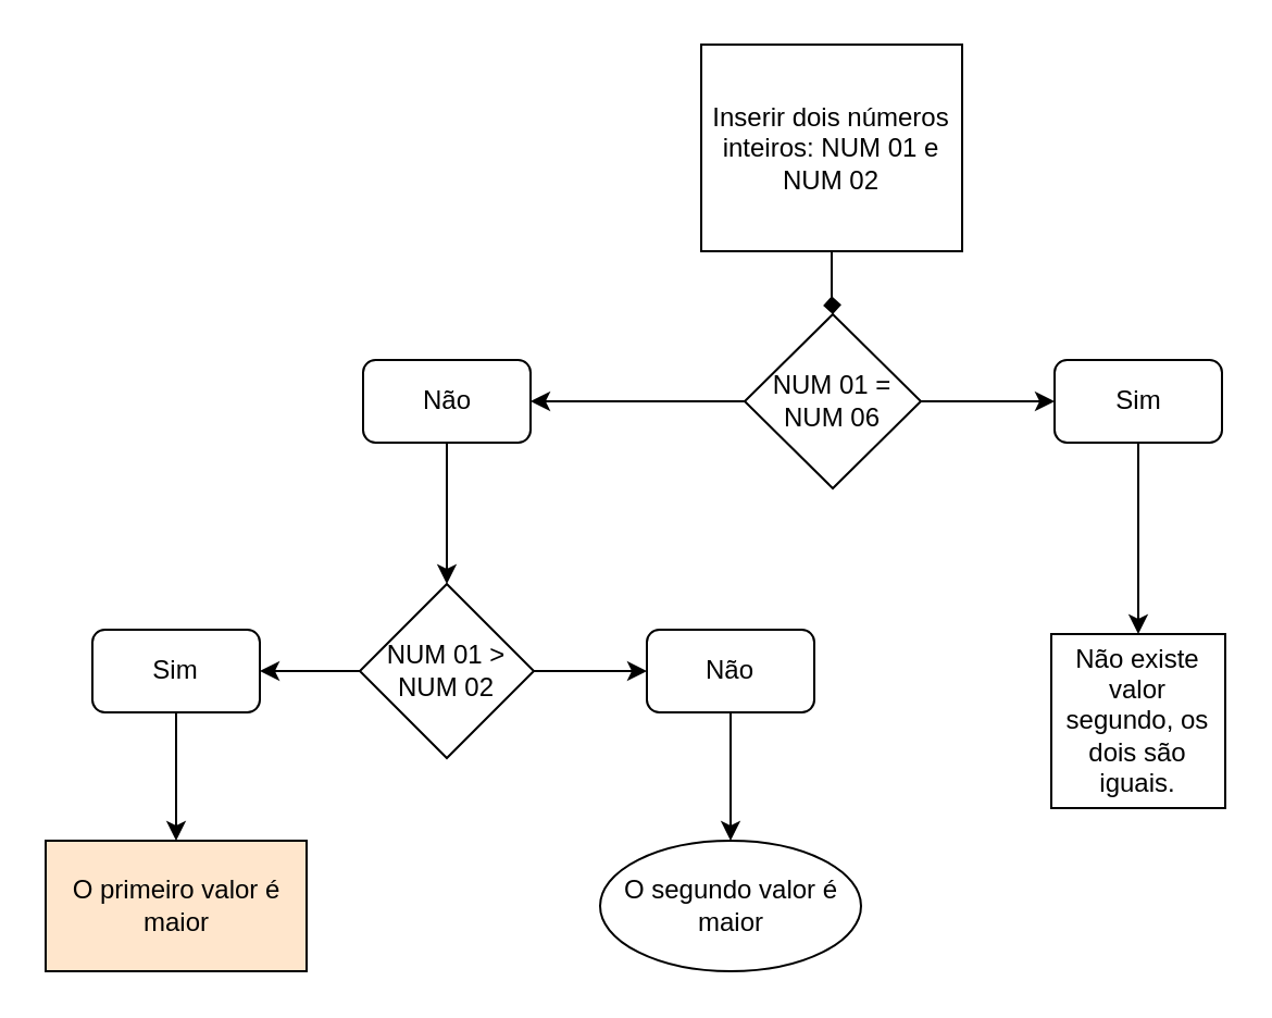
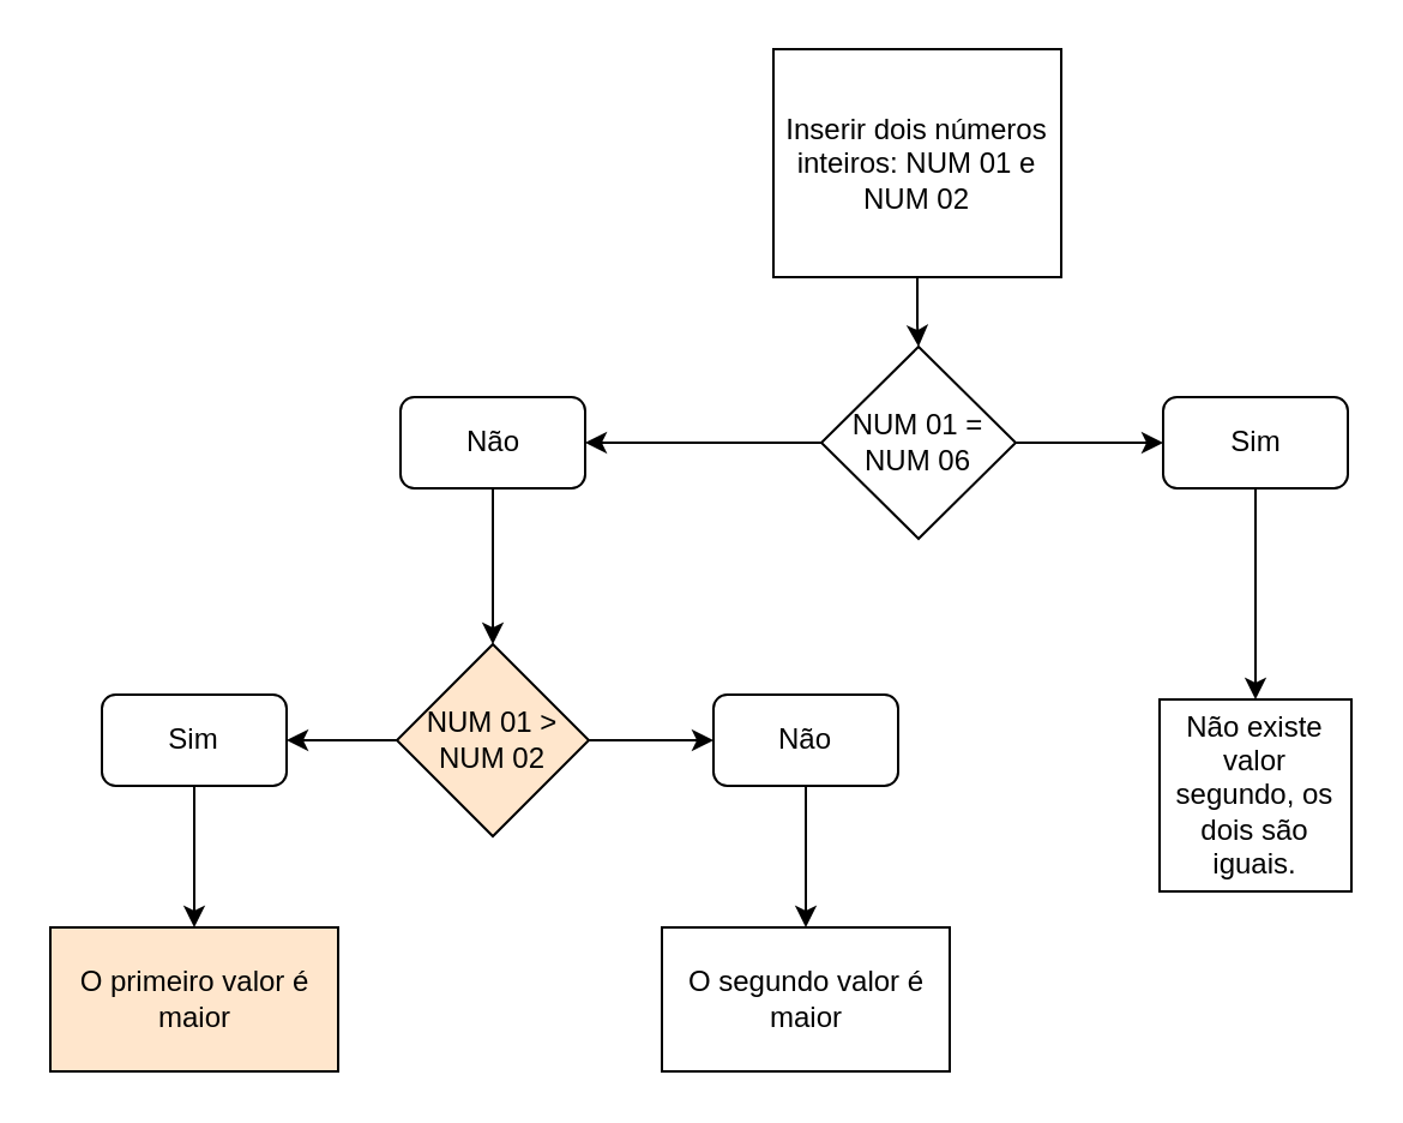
- <mxCell id="2" style="edgeStyle=orthogonalEdgeStyle;rounded=0;orthogonalLoop=1;jettySize=auto;html=1;entryX=0.5;entryY=0;entryDx=0;entryDy=0;endArrow=diamond;" edge="1" parent="1" source="3" target="6"><mxGeometry relative="1" as="geometry" /></mxCell>
+ <mxCell id="2" style="edgeStyle=orthogonalEdgeStyle;rounded=0;orthogonalLoop=1;jettySize=auto;html=1;entryX=0.5;entryY=0;entryDx=0;entryDy=0;" edge="1" parent="1" source="3" target="6"><mxGeometry relative="1" as="geometry" /></mxCell>
- <mxCell id="14" value="NUM 01 &amp;gt; NUM 02" style="rhombus;whiteSpace=wrap;html=1;" vertex="1" parent="1"><mxGeometry x="165" y="268" width="80" height="80" as="geometry" /></mxCell>
+ <mxCell id="14" value="NUM 01 &amp;gt; NUM 02" style="rhombus;whiteSpace=wrap;html=1;fillColor=#ffe6cc;" vertex="1" parent="1"><mxGeometry x="165" y="268" width="80" height="80" as="geometry" /></mxCell>
- <mxCell id="20" value="O segundo valor é maior" style="ellipse;whiteSpace=wrap;html=1;" vertex="1" parent="1"><mxGeometry x="275.5" y="386" width="120" height="60" as="geometry" /></mxCell>
+ <mxCell id="20" value="O segundo valor é maior" style="rounded=0;whiteSpace=wrap;html=1;" vertex="1" parent="1"><mxGeometry x="275.5" y="386" width="120" height="60" as="geometry" /></mxCell>
